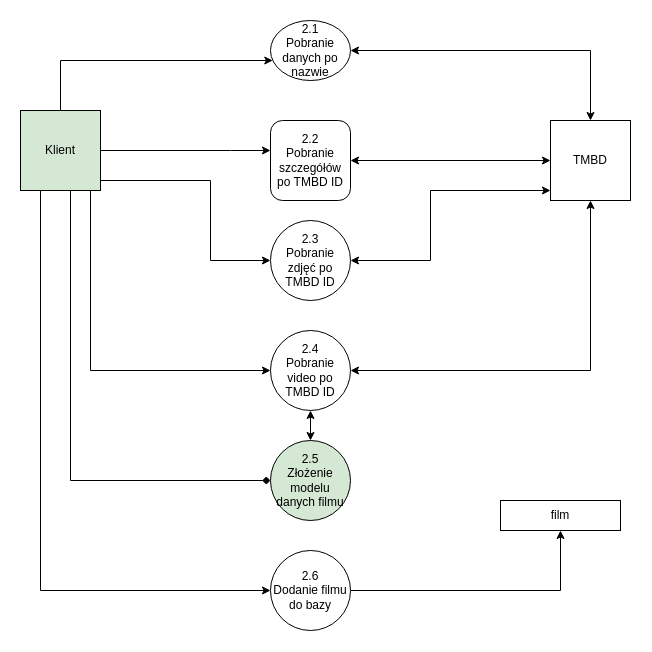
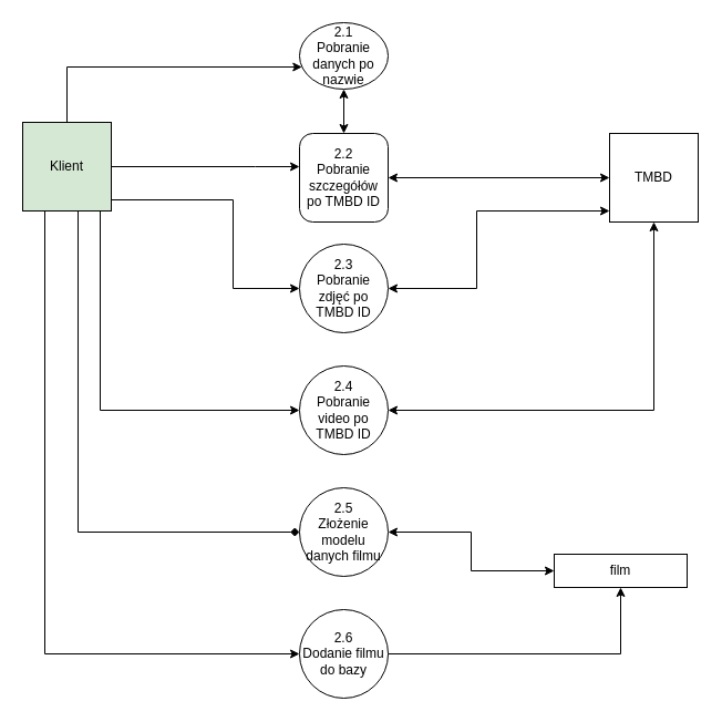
- <mxCell id="10" style="edgeStyle=orthogonalEdgeStyle;rounded=0;orthogonalLoop=1;jettySize=auto;html=1;startArrow=classic;startFill=1;" edge="1" parent="1" source="11" target="9"><mxGeometry relative="1" as="geometry" /></mxCell>
+ <mxCell id="10" style="edgeStyle=orthogonalEdgeStyle;rounded=0;orthogonalLoop=1;jettySize=auto;html=1;startArrow=classic;startFill=1;" edge="1" parent="1" source="11" target="13"><mxGeometry relative="1" as="geometry" /></mxCell>
- <mxCell id="18" style="edgeStyle=orthogonalEdgeStyle;rounded=0;orthogonalLoop=1;jettySize=auto;html=1;startArrow=classic;startFill=1;" edge="1" parent="1" source="19" target="17"><mxGeometry relative="1" as="geometry" /></mxCell>
+ <mxCell id="18" style="edgeStyle=orthogonalEdgeStyle;rounded=0;orthogonalLoop=1;jettySize=auto;html=1;startArrow=classic;startFill=1;" edge="1" parent="1" source="19" target="22"><mxGeometry relative="1" as="geometry" /></mxCell>
- <mxCell id="19" value="2.5&lt;br&gt;Złożenie modelu danych filmu" style="ellipse;whiteSpace=wrap;html=1;aspect=fixed;fillColor=#d5e8d4;" vertex="1" parent="1"><mxGeometry x="270" y="440" width="80" height="80" as="geometry" /></mxCell>
+ <mxCell id="19" value="2.5&lt;br&gt;Złożenie modelu danych filmu" style="ellipse;whiteSpace=wrap;html=1;aspect=fixed;" vertex="1" parent="1"><mxGeometry x="270" y="440" width="80" height="80" as="geometry" /></mxCell>
